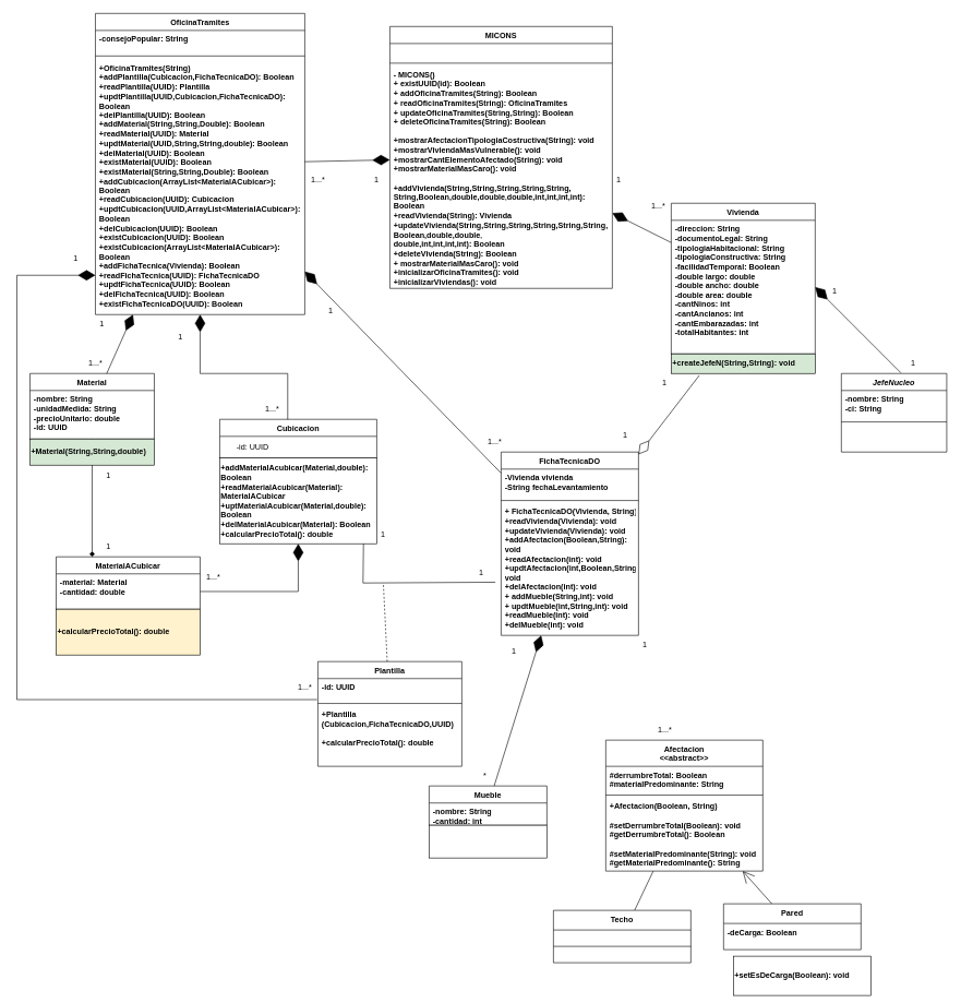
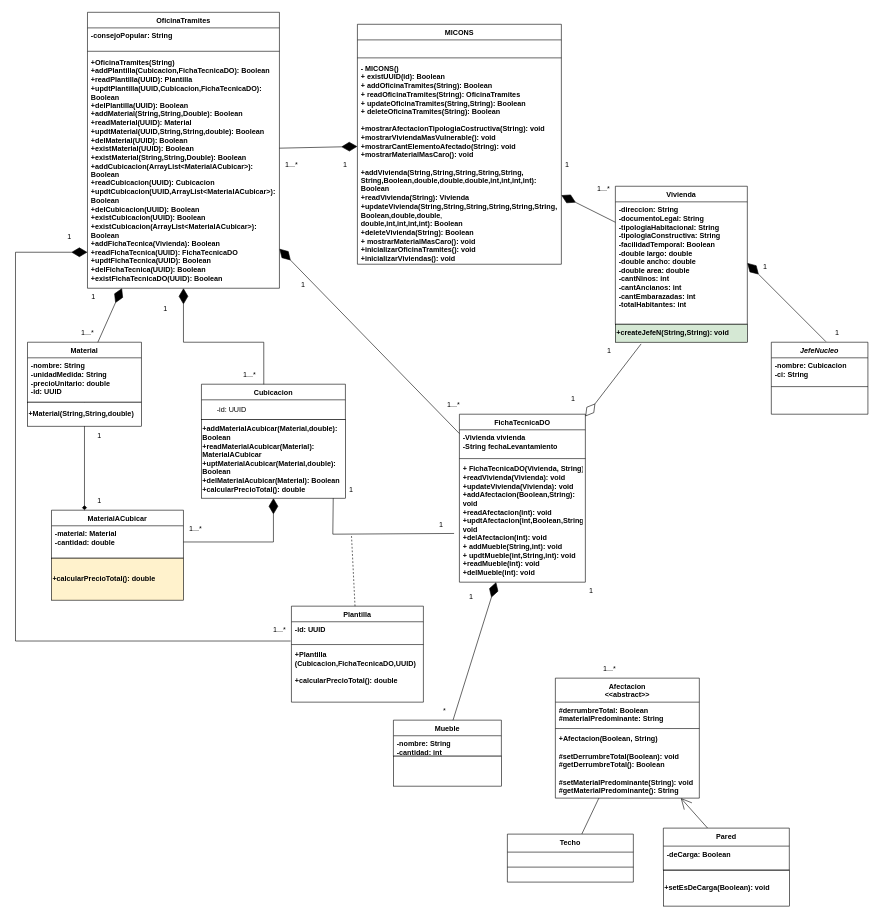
- <mxCell id="13" value="-nombre:&amp;nbsp;String&lt;div&gt;-ci:&amp;nbsp;&lt;span style=&quot;background-color: initial;&quot;&gt;String&lt;/span&gt;&lt;/div&gt;" style="text;strokeColor=none;fillColor=none;align=left;verticalAlign=top;spacingLeft=4;spacingRight=4;overflow=hidden;rotatable=0;points=[[0,0.5],[1,0.5]];portConstraint=eastwest;whiteSpace=wrap;html=1;fontStyle=1" parent="12" vertex="1"><mxGeometry y="26" width="161" height="44" as="geometry" /></mxCell>
+ <mxCell id="13" value="-nombre:&amp;nbsp;Cubicacion&lt;div&gt;-ci:&amp;nbsp;&lt;span style=&quot;background-color: initial;&quot;&gt;String&lt;/span&gt;&lt;/div&gt;" style="text;strokeColor=none;fillColor=none;align=left;verticalAlign=top;spacingLeft=4;spacingRight=4;overflow=hidden;rotatable=0;points=[[0,0.5],[1,0.5]];portConstraint=eastwest;whiteSpace=wrap;html=1;fontStyle=1" parent="12" vertex="1"><mxGeometry y="26" width="161" height="44" as="geometry" /></mxCell>
- <mxCell id="87" value="&lt;b&gt;+Material(String,String,double)&lt;/b&gt;" style="rounded=0;whiteSpace=wrap;html=1;align=left;fillColor=#d5e8d4;" parent="1" vertex="1"><mxGeometry x="40" y="670" width="190" height="40" as="geometry" /></mxCell>
+ <mxCell id="87" value="&lt;b&gt;+Material(String,String,double)&lt;/b&gt;" style="rounded=0;whiteSpace=wrap;html=1;align=left;" parent="1" vertex="1"><mxGeometry x="40" y="670" width="190" height="40" as="geometry" /></mxCell>
- <mxCell id="88" value="&lt;b&gt;+setEsDeCarga(Boolean): void&lt;/b&gt;" style="rounded=0;whiteSpace=wrap;html=1;fillColor=none;align=left;" vertex="1" parent="1"><mxGeometry x="1115" y="1460" width="210" height="60" as="geometry" /></mxCell>
+ <mxCell id="88" value="&lt;b&gt;+setEsDeCarga(Boolean): void&lt;/b&gt;" style="rounded=0;whiteSpace=wrap;html=1;fillColor=none;align=left;" vertex="1" parent="1"><mxGeometry x="1100" y="1450" width="210" height="60" as="geometry" /></mxCell>
